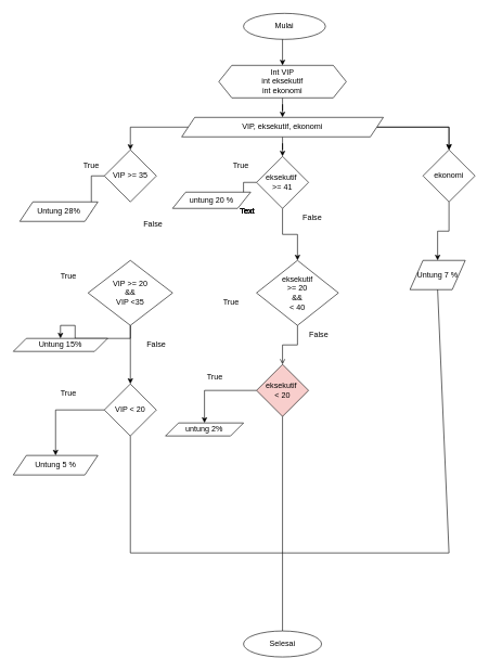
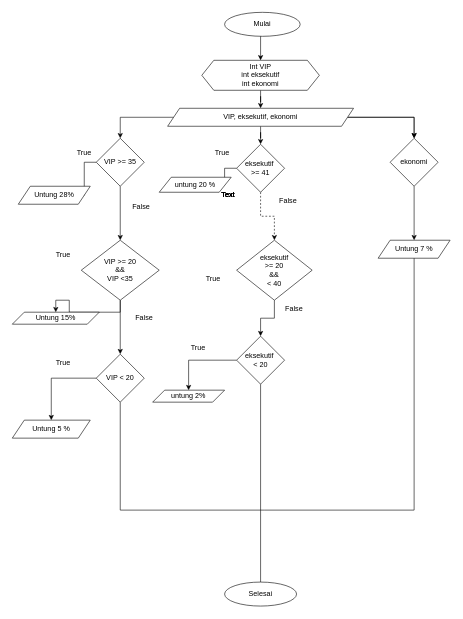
- <mxCell id="17" value="" style="edgeStyle=orthogonalEdgeStyle;rounded=0;orthogonalLoop=1;jettySize=auto;html=1;" edge="1" parent="1" source="19" target="33"><mxGeometry relative="1" as="geometry" /></mxCell>
+ <mxCell id="17" value="" style="edgeStyle=orthogonalEdgeStyle;rounded=0;orthogonalLoop=1;jettySize=auto;html=1;dashed=1;" edge="1" parent="1" source="19" target="33"><mxGeometry relative="1" as="geometry" /></mxCell>
+ <mxCell id="13" value="" style="edgeStyle=orthogonalEdgeStyle;rounded=0;orthogonalLoop=1;jettySize=auto;html=1;" edge="1" parent="1" source="14" target="23"><mxGeometry relative="1" as="geometry" /></mxCell>
- <mxCell id="48" value="Untung 7 %" style="shape=parallelogram;perimeter=parallelogramPerimeter;whiteSpace=wrap;html=1;fixedSize=1;" vertex="1" parent="1"><mxGeometry x="630" y="400" width="85" height="45" as="geometry" /></mxCell>
+ <mxCell id="48" value="Untung 7 %" style="shape=parallelogram;perimeter=parallelogramPerimeter;whiteSpace=wrap;html=1;fixedSize=1;" vertex="1" parent="1"><mxGeometry x="630" y="400" width="120" height="30" as="geometry" /></mxCell>
- <mxCell id="32" value="" style="edgeStyle=orthogonalEdgeStyle;rounded=0;orthogonalLoop=1;jettySize=auto;html=1;endArrow=open;" edge="1" parent="1" source="33" target="35"><mxGeometry relative="1" as="geometry" /></mxCell>
+ <mxCell id="32" value="" style="edgeStyle=orthogonalEdgeStyle;rounded=0;orthogonalLoop=1;jettySize=auto;html=1;" edge="1" parent="1" source="33" target="35"><mxGeometry relative="1" as="geometry" /></mxCell>
- <mxCell id="35" value="eksekutif&amp;nbsp;&lt;br&gt;&amp;lt; 20" style="rhombus;whiteSpace=wrap;html=1;fillColor=#f8cecc;" vertex="1" parent="1"><mxGeometry x="394" y="560" width="80" height="80" as="geometry" /></mxCell>
+ <mxCell id="35" value="eksekutif&amp;nbsp;&lt;br&gt;&amp;lt; 20" style="rhombus;whiteSpace=wrap;html=1;" vertex="1" parent="1"><mxGeometry x="394" y="560" width="80" height="80" as="geometry" /></mxCell>
